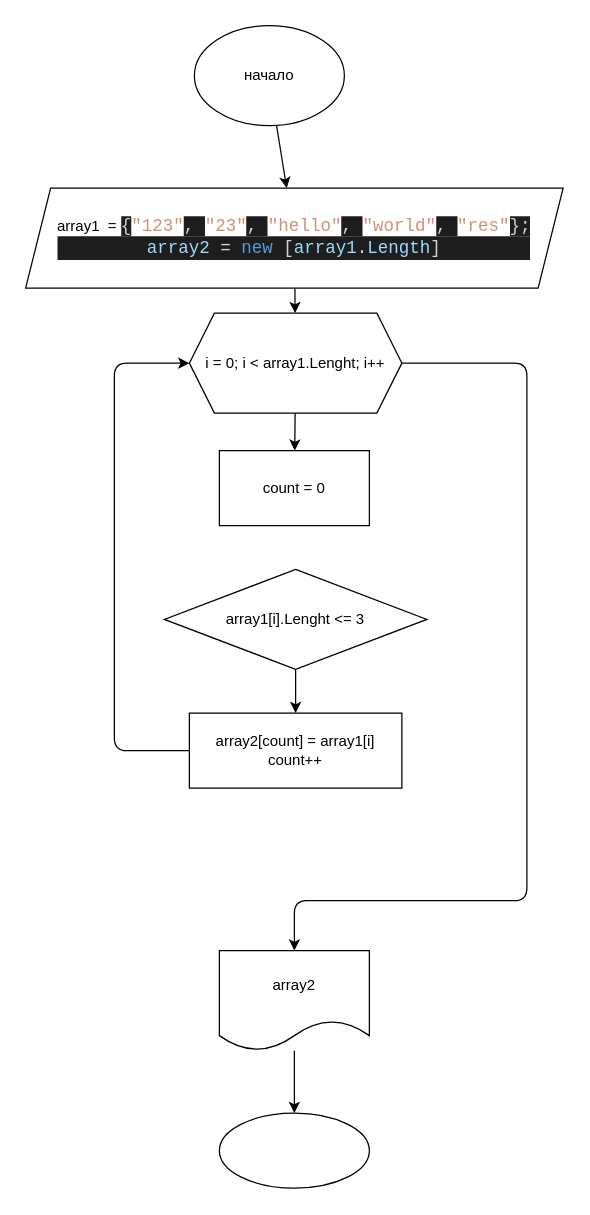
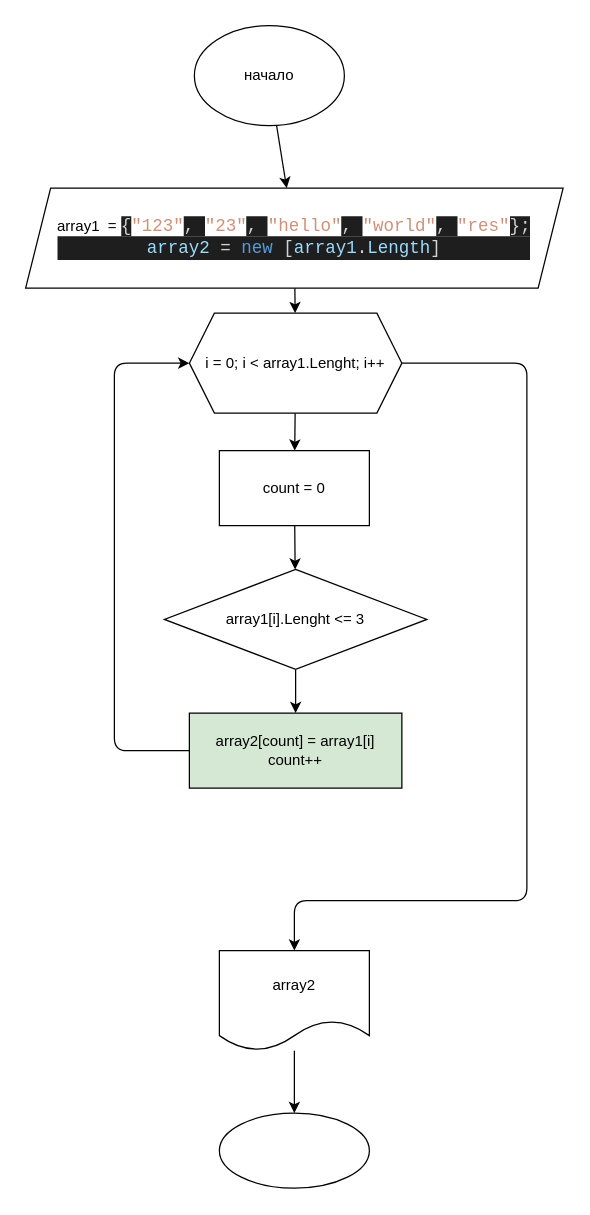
+ <mxCell id="9" value="" style="edgeStyle=none;html=1;" edge="1" parent="1" source="10" target="12"><mxGeometry relative="1" as="geometry" /></mxCell>
- <mxCell id="14" value="array2[count] = array1[i]&lt;br&gt;count++" style="whiteSpace=wrap;html=1;" vertex="1" parent="1"><mxGeometry x="151" y="570" width="170" height="60" as="geometry" /></mxCell>
+ <mxCell id="14" value="array2[count] = array1[i]&lt;br&gt;count++" style="whiteSpace=wrap;html=1;fillColor=#d5e8d4;" vertex="1" parent="1"><mxGeometry x="151" y="570" width="170" height="60" as="geometry" /></mxCell>
